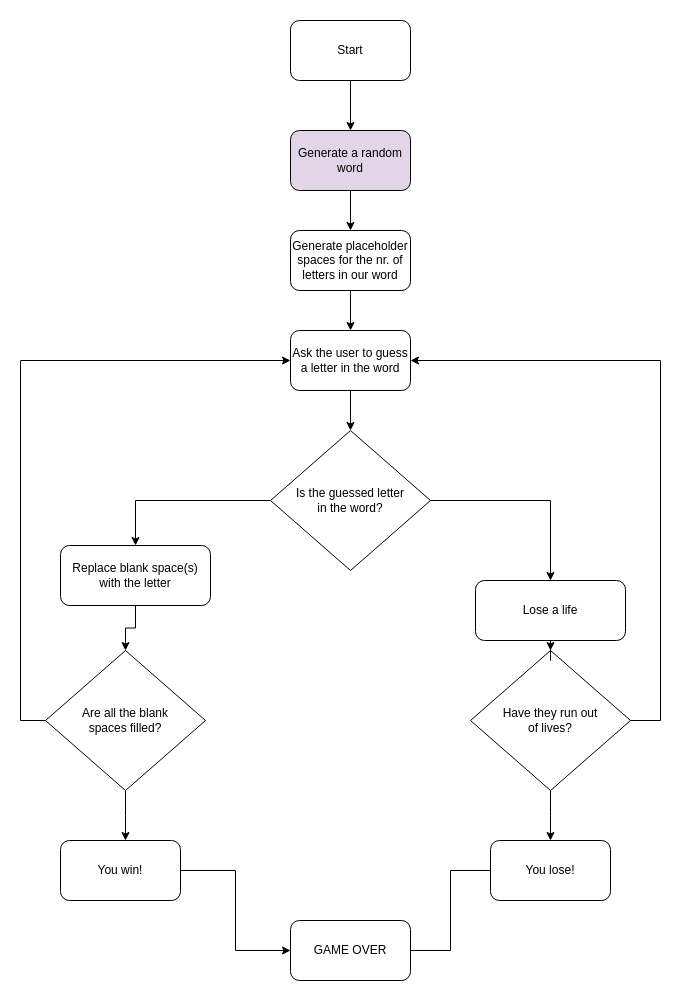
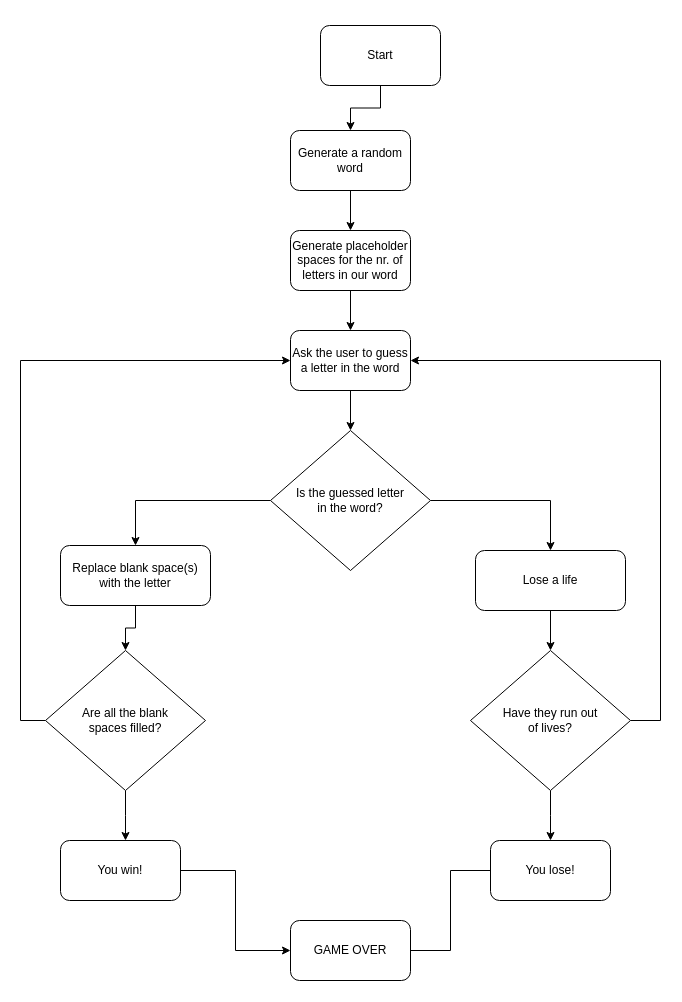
- <mxCell id="3" value="Start" style="rounded=1;whiteSpace=wrap;html=1;" vertex="1" parent="1"><mxGeometry x="290" y="20" width="120" height="60" as="geometry" /></mxCell>
+ <mxCell id="3" value="Start" style="rounded=1;whiteSpace=wrap;html=1;" vertex="1" parent="1"><mxGeometry x="320" y="25" width="120" height="60" as="geometry" /></mxCell>
- <mxCell id="5" value="Generate a random word" style="rounded=1;whiteSpace=wrap;html=1;fillColor=#e1d5e7;" vertex="1" parent="1"><mxGeometry x="290" y="130" width="120" height="60" as="geometry" /></mxCell>
+ <mxCell id="5" value="Generate a random word" style="rounded=1;whiteSpace=wrap;html=1;" vertex="1" parent="1"><mxGeometry x="290" y="130" width="120" height="60" as="geometry" /></mxCell>
- <mxCell id="22" value="Lose a life" style="rounded=1;whiteSpace=wrap;html=1;" vertex="1" parent="1"><mxGeometry x="475" y="580" width="150" height="60" as="geometry" /></mxCell>
+ <mxCell id="22" value="Lose a life" style="rounded=1;whiteSpace=wrap;html=1;" vertex="1" parent="1"><mxGeometry x="475" y="550" width="150" height="60" as="geometry" /></mxCell>
